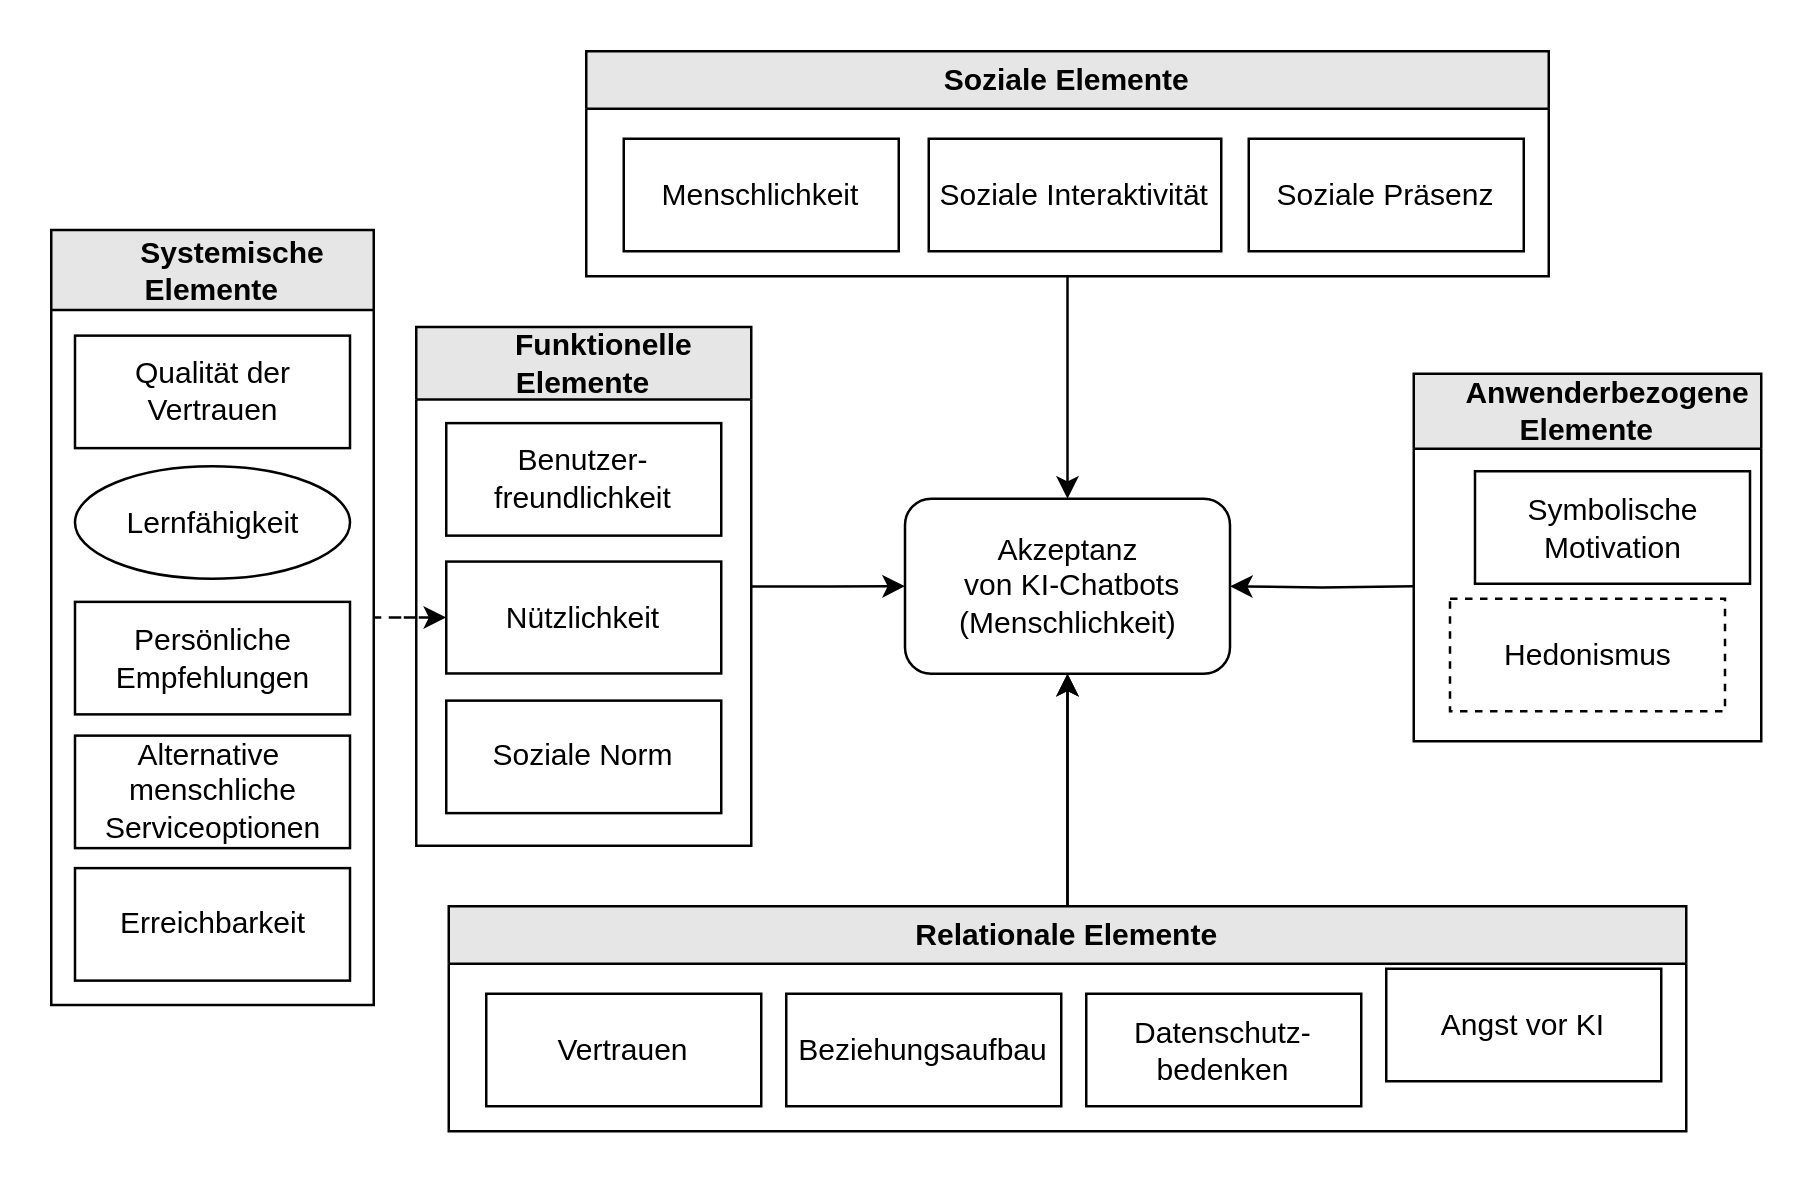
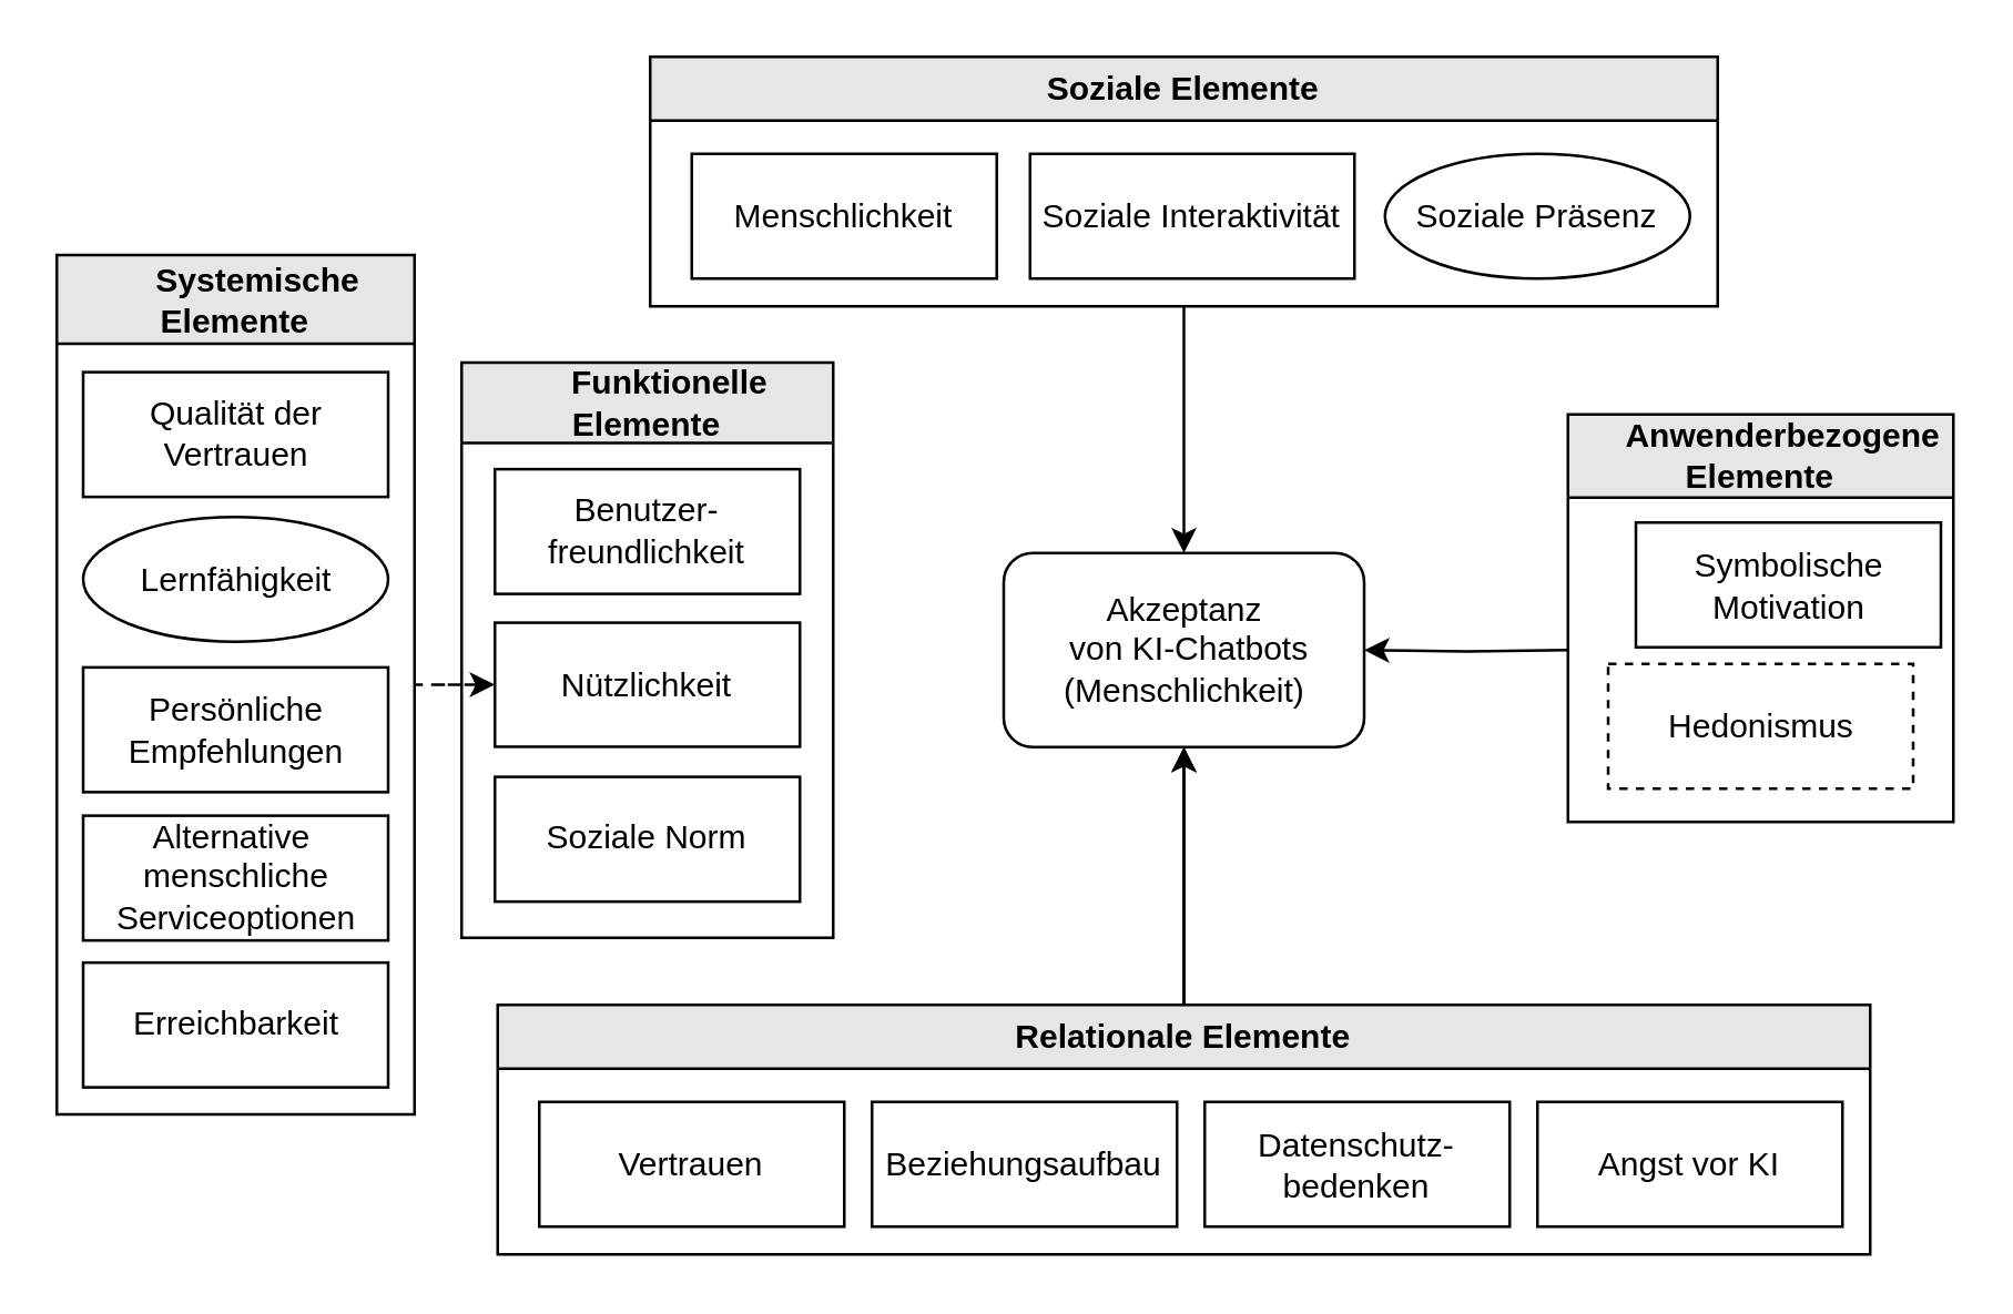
- <mxCell id="18" value="Soziale Präsenz" style="rounded=0;whiteSpace=wrap;html=1;" parent="16" vertex="1"><mxGeometry x="265" y="35" width="110" height="45" as="geometry" /></mxCell>
+ <mxCell id="18" value="Soziale Präsenz" style="ellipse;whiteSpace=wrap;html=1;" parent="16" vertex="1"><mxGeometry x="265" y="35" width="110" height="45" as="geometry" /></mxCell>
- <mxCell id="10" style="edgeStyle=orthogonalEdgeStyle;rounded=0;orthogonalLoop=1;jettySize=auto;html=1;" parent="1" source="11" target="2" edge="1"><mxGeometry relative="1" as="geometry" /></mxCell>
- <mxCell id="9" value="Angst vor KI" style="rounded=0;whiteSpace=wrap;html=1;" parent="5" vertex="1"><mxGeometry x="375" y="25" width="110" height="45" as="geometry" /></mxCell>
+ <mxCell id="9" value="Angst vor KI" style="rounded=0;whiteSpace=wrap;html=1;" parent="5" vertex="1"><mxGeometry x="375" y="35" width="110" height="45" as="geometry" /></mxCell>
